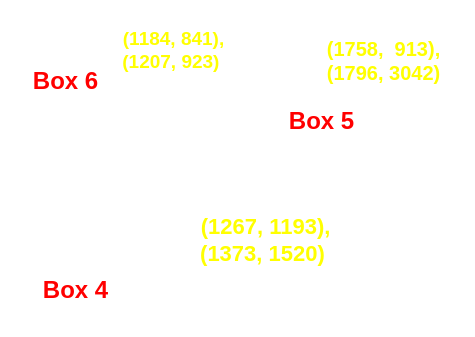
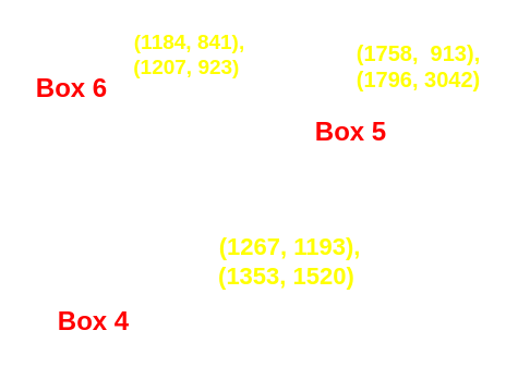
- <mxCell id="2" value="&lt;font color=&quot;#ffff00&quot; style=&quot;font-size: 22px;&quot;&gt;&lt;b style=&quot;&quot;&gt;(1267, 1193), &lt;br&gt;(1373, 1520)&amp;nbsp;&lt;/b&gt;&lt;/font&gt;" style="text;html=1;align=center;verticalAlign=middle;resizable=0;points=[];autosize=1;strokeColor=none;fillColor=none;" vertex="1" parent="1"><mxGeometry x="190" y="205" width="150" height="70" as="geometry" /></mxCell>
+ <mxCell id="2" value="&lt;font color=&quot;#ffff00&quot; style=&quot;font-size: 22px;&quot;&gt;&lt;b style=&quot;&quot;&gt;(1267, 1193), &lt;br&gt;(1353, 1520)&amp;nbsp;&lt;/b&gt;&lt;/font&gt;" style="text;html=1;align=center;verticalAlign=middle;resizable=0;points=[];autosize=1;strokeColor=none;fillColor=none;" vertex="1" parent="1"><mxGeometry x="190" y="205" width="150" height="70" as="geometry" /></mxCell>
- <mxCell id="5" value="&lt;font color=&quot;#ff0000&quot;&gt;&lt;span style=&quot;font-size: 24px;&quot;&gt;&lt;b&gt;Box 4&lt;/b&gt;&lt;/span&gt;&lt;/font&gt;" style="text;html=1;align=center;verticalAlign=middle;resizable=0;points=[];autosize=1;strokeColor=none;fillColor=none;" vertex="1" parent="1"><mxGeometry x="30" y="270" width="90" height="40" as="geometry" /></mxCell>
+ <mxCell id="5" value="&lt;font color=&quot;#ff0000&quot;&gt;&lt;span style=&quot;font-size: 24px;&quot;&gt;&lt;b&gt;Box 4&lt;/b&gt;&lt;/span&gt;&lt;/font&gt;" style="text;html=1;align=center;verticalAlign=middle;resizable=0;points=[];autosize=1;strokeColor=none;fillColor=none;" vertex="1" parent="1"><mxGeometry x="40" y="275" width="90" height="40" as="geometry" /></mxCell>
